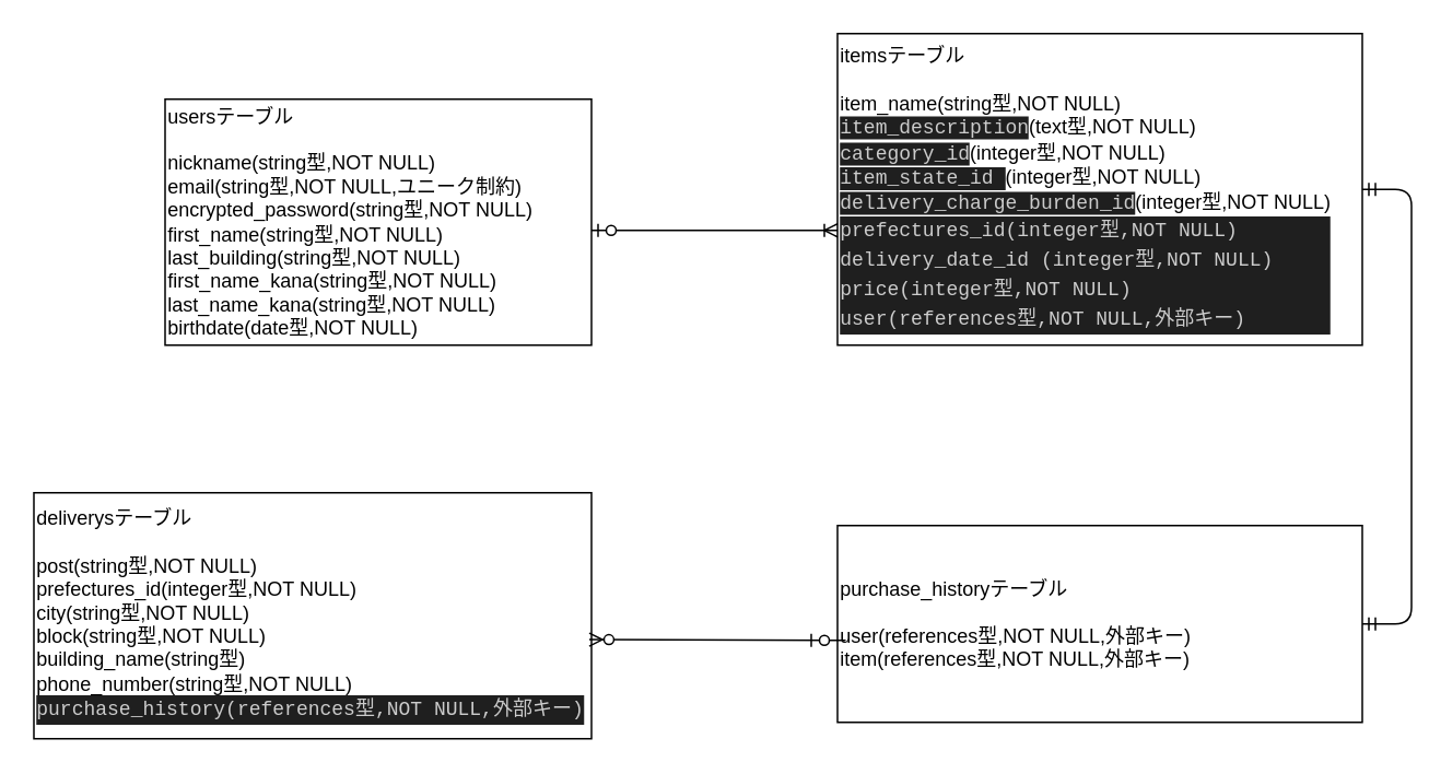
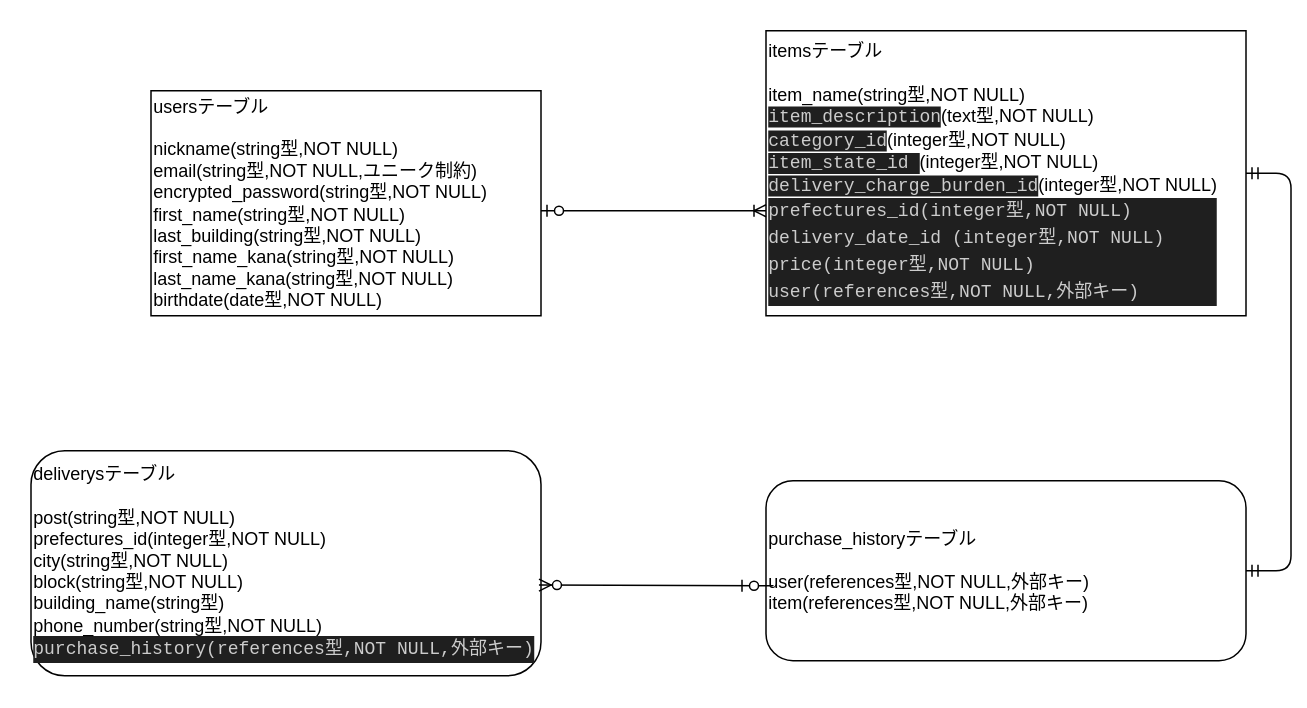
- <mxCell id="7" value="deliverysテーブル&lt;br&gt;&lt;br&gt;post(string型,NOT NULL)&lt;br&gt;prefectures_id(integer型,NOT NULL)&lt;br&gt;city(string型,NOT NULL)&lt;br&gt;block(string型,NOT NULL)&lt;br&gt;building_name(string型)&lt;br&gt;phone_number(string型,NOT NULL)&lt;br&gt;&lt;div style=&quot;color: rgb(204, 204, 204); background-color: rgb(31, 31, 31); font-family: Menlo, Monaco, &amp;quot;Courier New&amp;quot;, monospace; line-height: 18px;&quot;&gt;purchase_history(references型,NOT NULL,外部キー)&lt;/div&gt;" style="rounded=0;whiteSpace=wrap;html=1;align=left;" vertex="1" parent="1"><mxGeometry x="20" y="300" width="340" height="150" as="geometry" /></mxCell>
+ <mxCell id="7" value="deliverysテーブル&lt;br&gt;&lt;br&gt;post(string型,NOT NULL)&lt;br&gt;prefectures_id(integer型,NOT NULL)&lt;br&gt;city(string型,NOT NULL)&lt;br&gt;block(string型,NOT NULL)&lt;br&gt;building_name(string型)&lt;br&gt;phone_number(string型,NOT NULL)&lt;br&gt;&lt;div style=&quot;color: rgb(204, 204, 204); background-color: rgb(31, 31, 31); font-family: Menlo, Monaco, &amp;quot;Courier New&amp;quot;, monospace; line-height: 18px;&quot;&gt;purchase_history(references型,NOT NULL,外部キー)&lt;/div&gt;" style="whiteSpace=wrap;html=1;align=left;rounded=1;" vertex="1" parent="1"><mxGeometry x="20" y="300" width="340" height="150" as="geometry" /></mxCell>
- <mxCell id="5" value="purchase_historyテーブル&lt;br&gt;&lt;br&gt;user(references型,NOT NULL,外部キー)&lt;br&gt;item(references型,NOT NULL,外部キー)" style="rounded=0;whiteSpace=wrap;html=1;align=left;" vertex="1" parent="1"><mxGeometry x="510" y="320" width="320" height="120" as="geometry" /></mxCell>
+ <mxCell id="5" value="purchase_historyテーブル&lt;br&gt;&lt;br&gt;user(references型,NOT NULL,外部キー)&lt;br&gt;item(references型,NOT NULL,外部キー)" style="whiteSpace=wrap;html=1;align=left;rounded=1;" vertex="1" parent="1"><mxGeometry x="510" y="320" width="320" height="120" as="geometry" /></mxCell>
